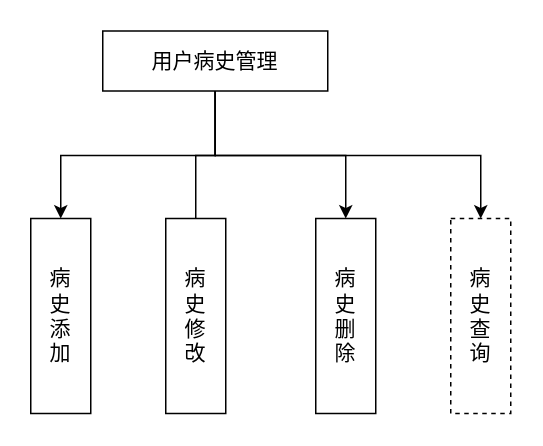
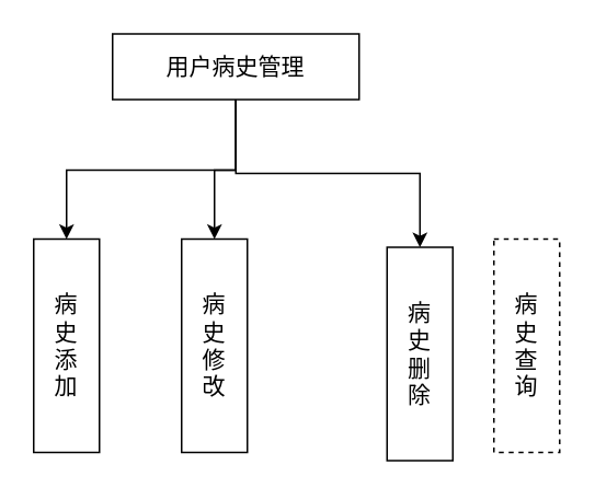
- <mxCell id="3" style="edgeStyle=elbowEdgeStyle;rounded=0;orthogonalLoop=1;jettySize=auto;elbow=vertical;html=1;exitX=0.5;exitY=1;exitDx=0;exitDy=0;entryX=0.5;entryY=0;entryDx=0;entryDy=0;" parent="1" source="6" target="10" edge="1"><mxGeometry relative="1" as="geometry" /></mxCell>
- <mxCell id="4" style="edgeStyle=elbowEdgeStyle;rounded=0;orthogonalLoop=1;jettySize=auto;elbow=vertical;html=1;exitX=0.5;exitY=1;exitDx=0;exitDy=0;entryX=0.5;entryY=0;entryDx=0;entryDy=0;endArrow=none;" parent="1" source="6" target="8" edge="1"><mxGeometry relative="1" as="geometry" /></mxCell>
+ <mxCell id="4" style="edgeStyle=elbowEdgeStyle;rounded=0;orthogonalLoop=1;jettySize=auto;elbow=vertical;html=1;exitX=0.5;exitY=1;exitDx=0;exitDy=0;entryX=0.5;entryY=0;entryDx=0;entryDy=0;" parent="1" source="6" target="8" edge="1"><mxGeometry relative="1" as="geometry" /></mxCell>
- <mxCell id="9" value="&lt;font style=&quot;font-size: 14px&quot;&gt;病&lt;br&gt;史&lt;br&gt;删&lt;br&gt;除&lt;/font&gt;" style="rounded=0;whiteSpace=wrap;html=1;" parent="1" vertex="1"><mxGeometry x="210" y="145" width="40" height="130" as="geometry" /></mxCell>
+ <mxCell id="9" value="&lt;font style=&quot;font-size: 14px&quot;&gt;病&lt;br&gt;史&lt;br&gt;删&lt;br&gt;除&lt;/font&gt;" style="rounded=0;whiteSpace=wrap;html=1;" parent="1" vertex="1"><mxGeometry x="235" y="150" width="40" height="130" as="geometry" /></mxCell>
